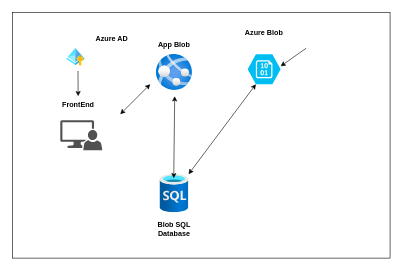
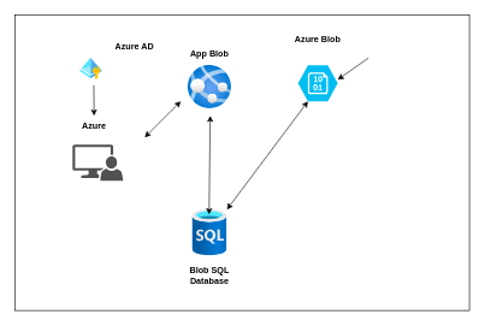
- <mxCell id="4" value="&lt;b&gt;FrontEnd&lt;/b&gt;" style="text;html=1;align=center;verticalAlign=middle;whiteSpace=wrap;rounded=0;" vertex="1" parent="1"><mxGeometry x="100" y="160" width="60" height="30" as="geometry" /></mxCell>
+ <mxCell id="4" value="&lt;b&gt;Azure&lt;/b&gt;" style="text;html=1;align=center;verticalAlign=middle;whiteSpace=wrap;rounded=0;" vertex="1" parent="1"><mxGeometry x="100" y="160" width="60" height="30" as="geometry" /></mxCell>
